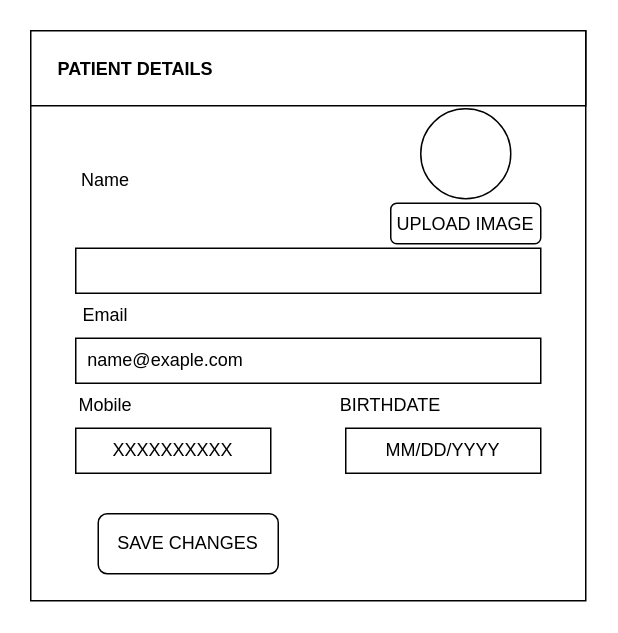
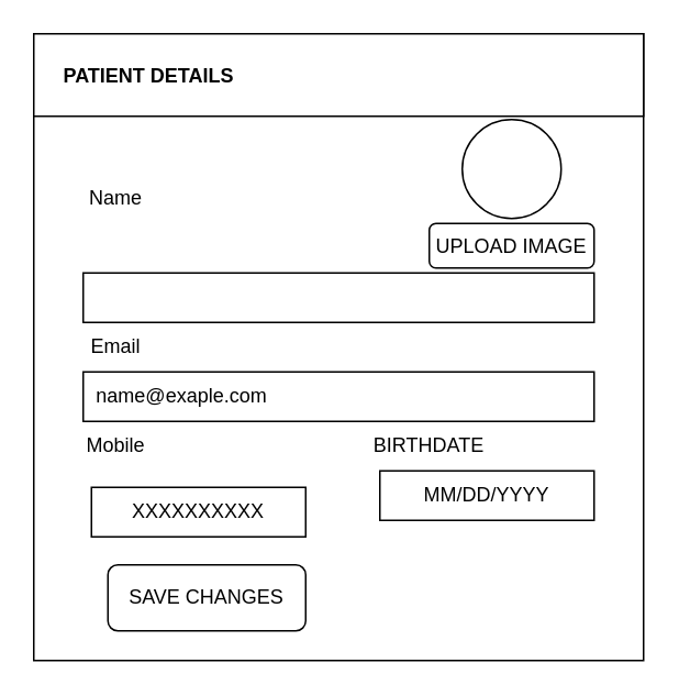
- <mxCell id="9" value="XXXXXXXXXX" style="rounded=0;whiteSpace=wrap;html=1;" vertex="1" parent="1"><mxGeometry x="50" y="285" width="130" height="30" as="geometry" /></mxCell>
+ <mxCell id="9" value="XXXXXXXXXX" style="rounded=0;whiteSpace=wrap;html=1;" vertex="1" parent="1"><mxGeometry x="55" y="295" width="130" height="30" as="geometry" /></mxCell>
